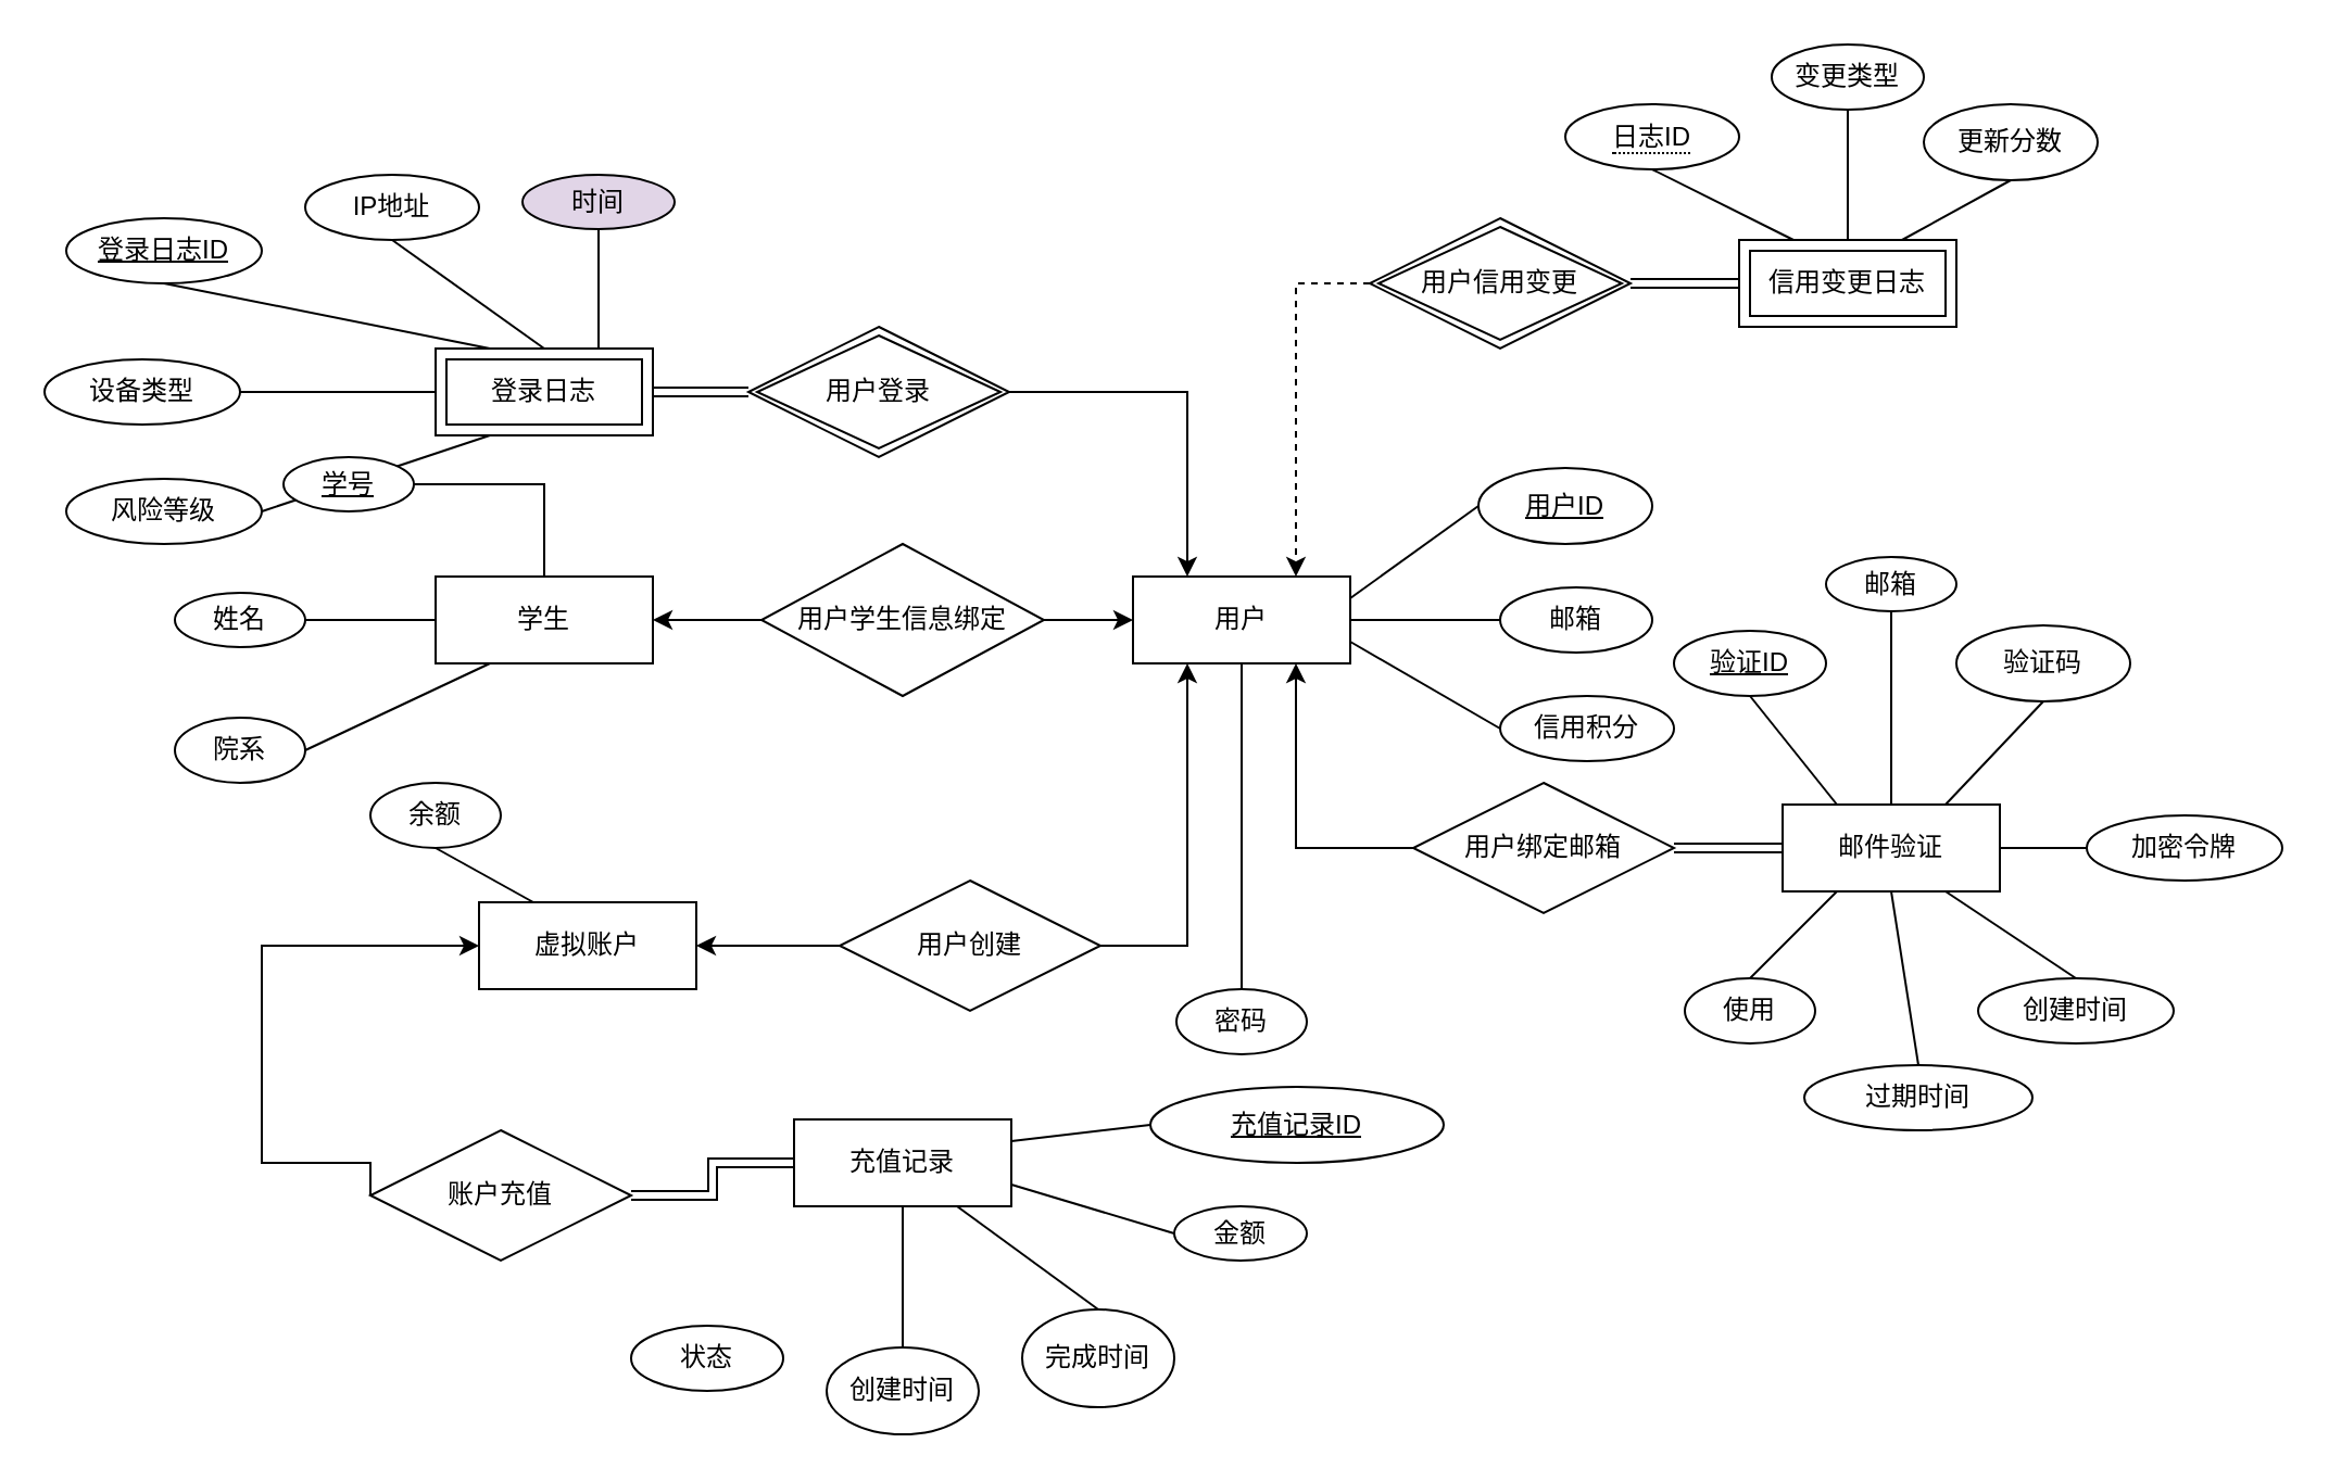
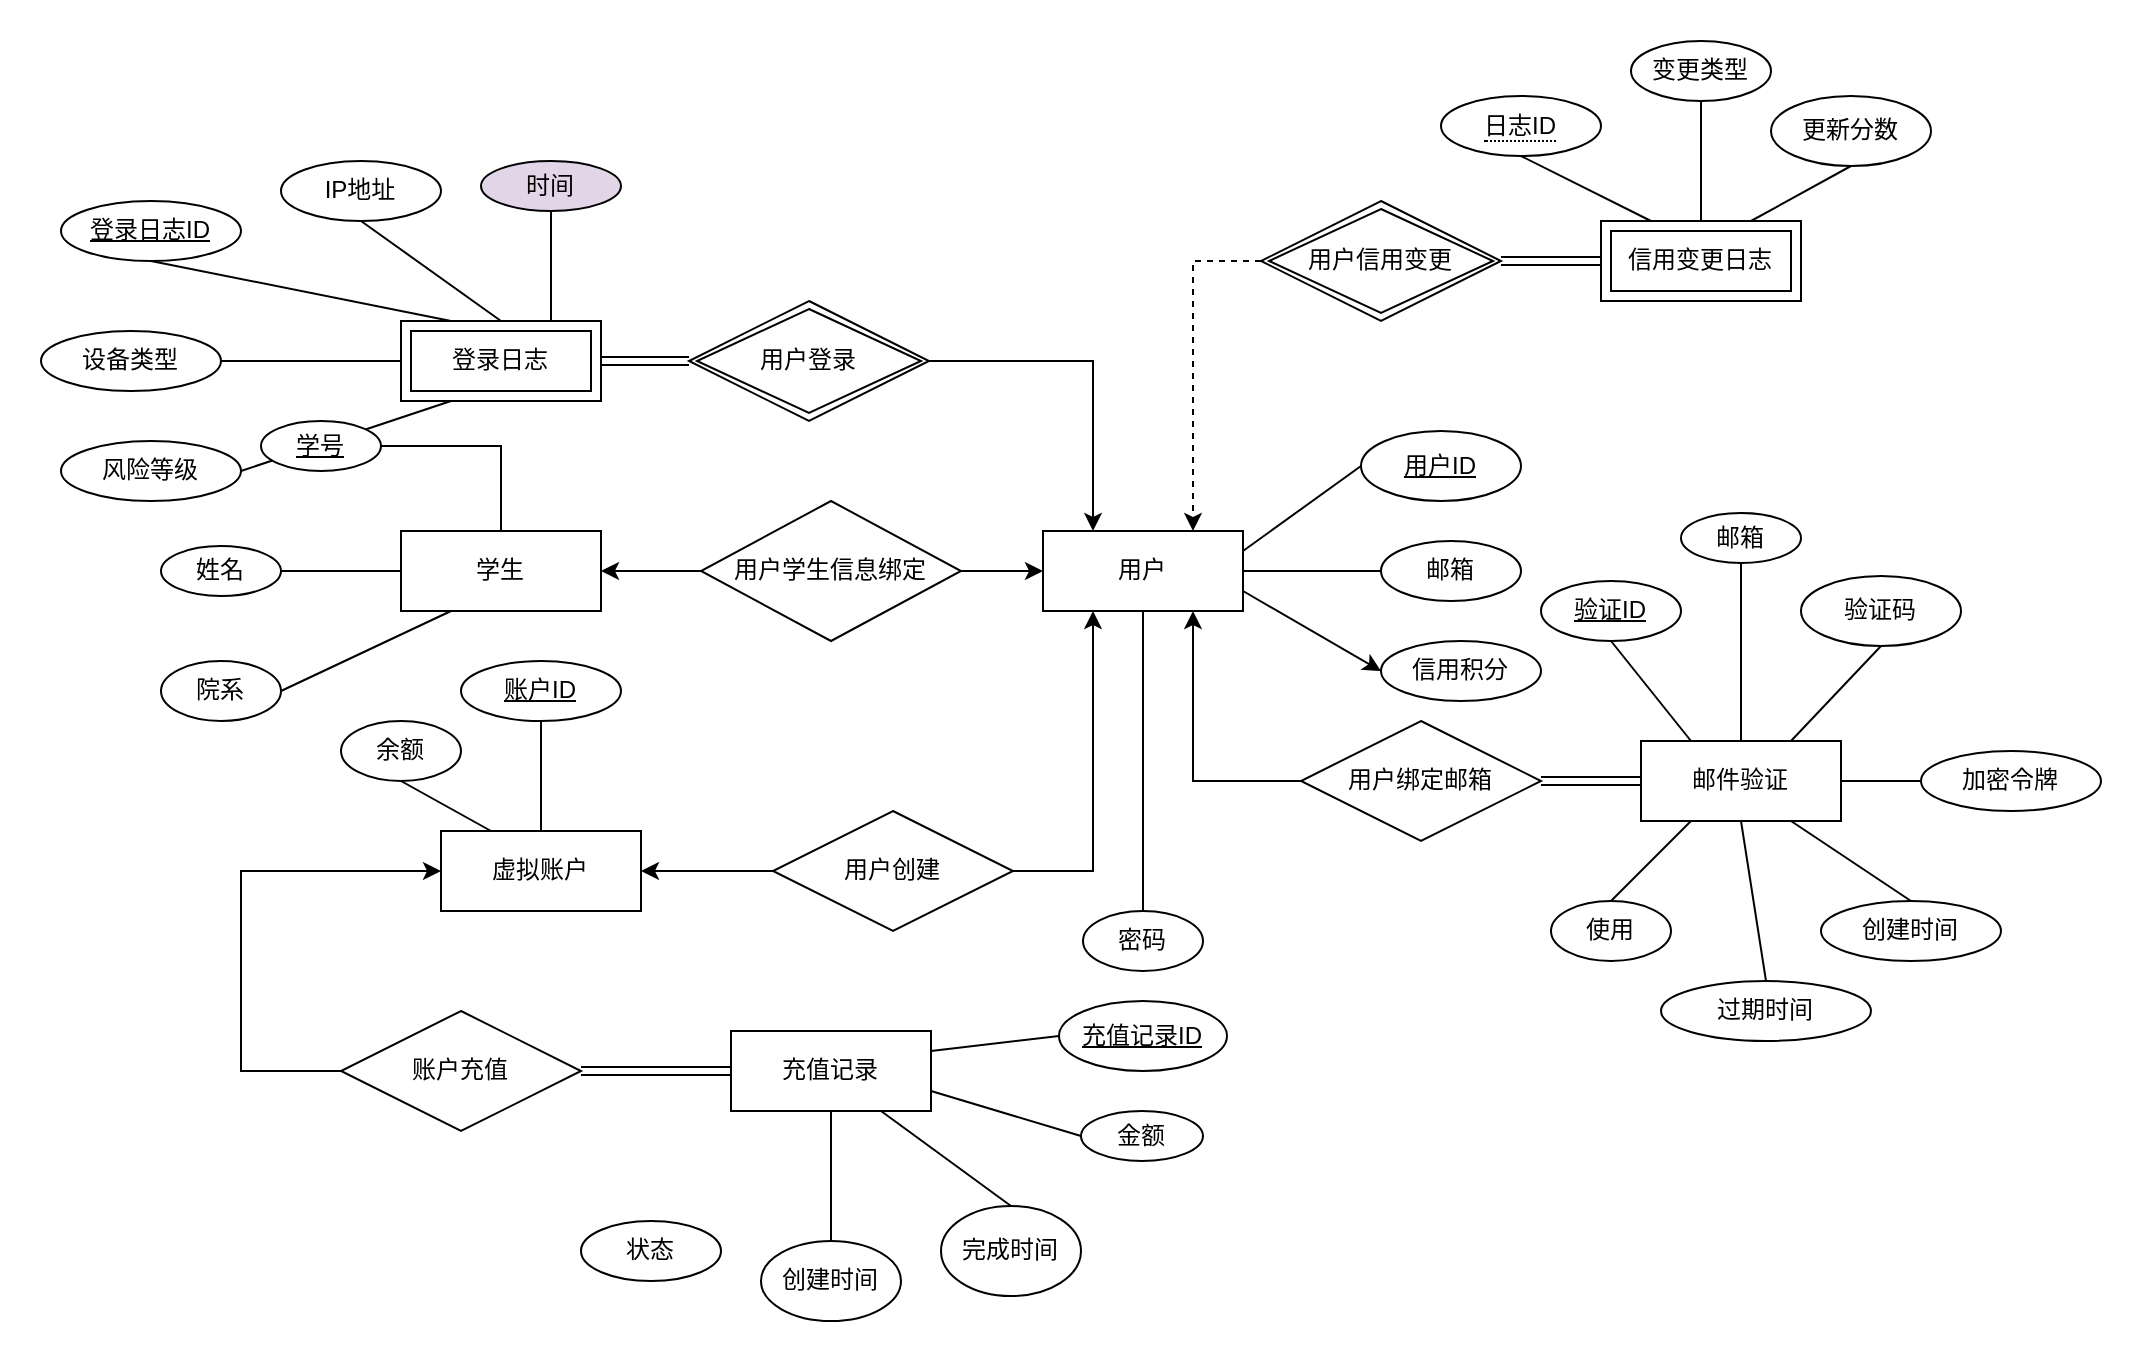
- <mxCell id="42" value="" style="endArrow=none;html=1;rounded=0;exitX=1;exitY=0.75;exitDx=0;exitDy=0;entryX=0;entryY=0.5;entryDx=0;entryDy=0;" parent="1" source="3" target="41" edge="1"><mxGeometry relative="1" as="geometry"><mxPoint x="641" y="295" as="sourcePoint" /><mxPoint x="710" y="258" as="targetPoint" /></mxGeometry></mxCell>
+ <mxCell id="42" value="" style="endArrow=classic;html=1;rounded=0;exitX=1;exitY=0.75;exitDx=0;exitDy=0;entryX=0;entryY=0.5;entryDx=0;entryDy=0;" parent="1" source="3" target="41" edge="1"><mxGeometry relative="1" as="geometry"><mxPoint x="641" y="295" as="sourcePoint" /><mxPoint x="710" y="258" as="targetPoint" /></mxGeometry></mxCell>
+ <mxCell id="70" value="账户ID" style="ellipse;whiteSpace=wrap;html=1;align=center;fontStyle=4;" parent="1" vertex="1"><mxGeometry x="230" y="330" width="80" height="30" as="geometry" /></mxCell>
+ <mxCell id="71" value="" style="endArrow=none;html=1;rounded=0;exitX=0.5;exitY=0;exitDx=0;exitDy=0;entryX=0.5;entryY=1;entryDx=0;entryDy=0;" parent="1" source="11" target="70" edge="1"><mxGeometry relative="1" as="geometry"><mxPoint x="160" y="305" as="sourcePoint" /><mxPoint x="220" y="305" as="targetPoint" /></mxGeometry></mxCell>
- <mxCell id="74" value="充值记录ID" style="ellipse;whiteSpace=wrap;html=1;align=center;fontStyle=4;" parent="1" vertex="1"><mxGeometry x="529" y="500" width="135" height="35" as="geometry" /></mxCell>
+ <mxCell id="74" value="充值记录ID" style="ellipse;whiteSpace=wrap;html=1;align=center;fontStyle=4;" parent="1" vertex="1"><mxGeometry x="529" y="500" width="84" height="35" as="geometry" /></mxCell>
- <mxCell id="26" value="账户充值" style="shape=rhombus;perimeter=rhombusPerimeter;whiteSpace=wrap;html=1;align=center;" parent="1" vertex="1"><mxGeometry x="170" y="520" width="120" height="60" as="geometry" /></mxCell>
+ <mxCell id="26" value="账户充值" style="shape=rhombus;perimeter=rhombusPerimeter;whiteSpace=wrap;html=1;align=center;" parent="1" vertex="1"><mxGeometry x="170" y="505" width="120" height="60" as="geometry" /></mxCell>
